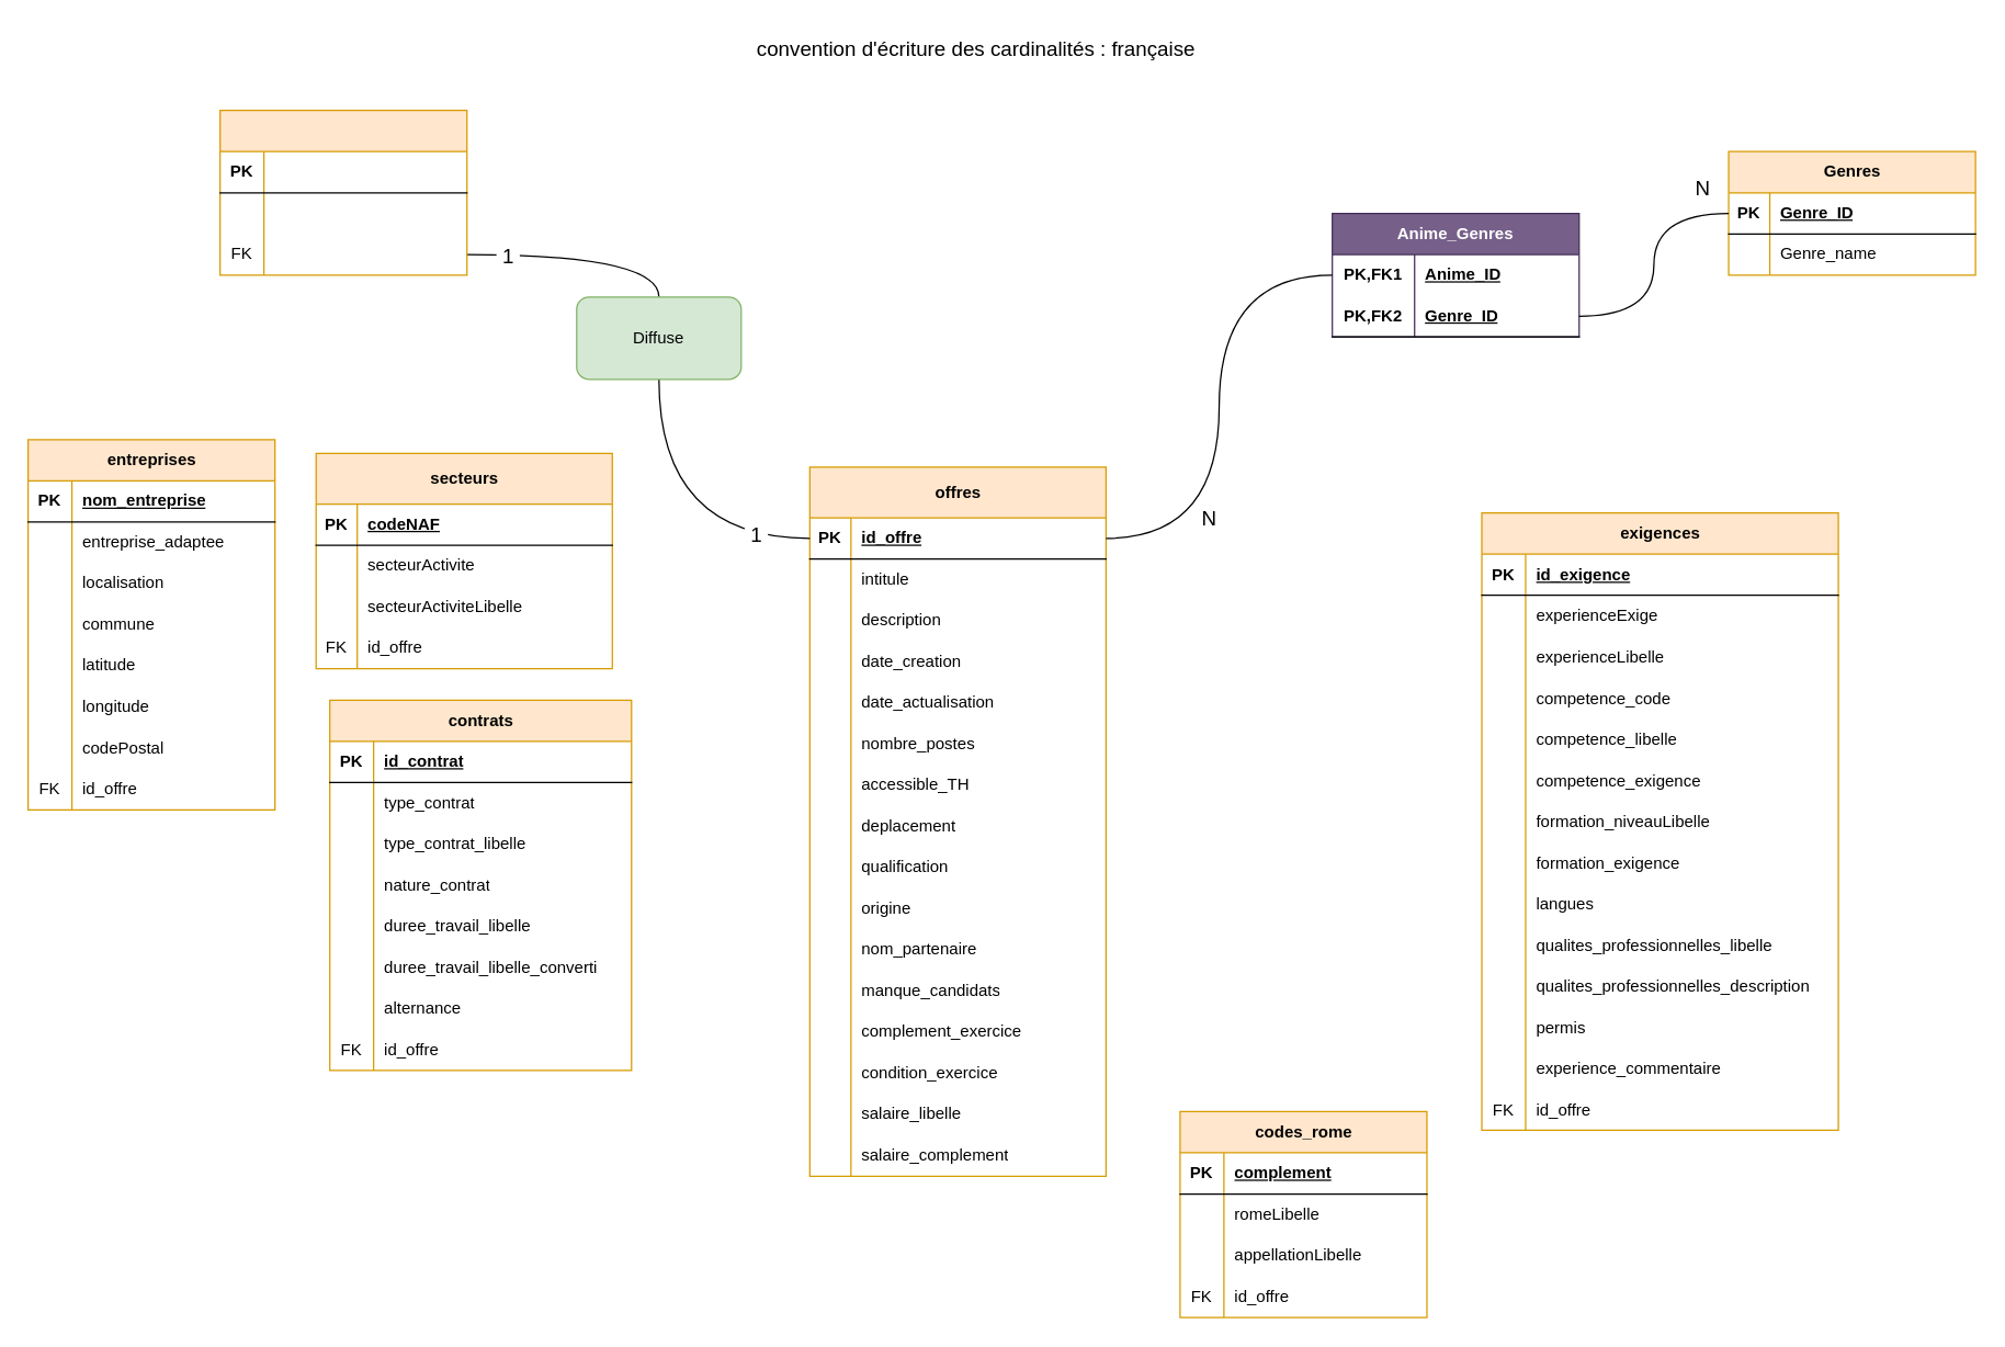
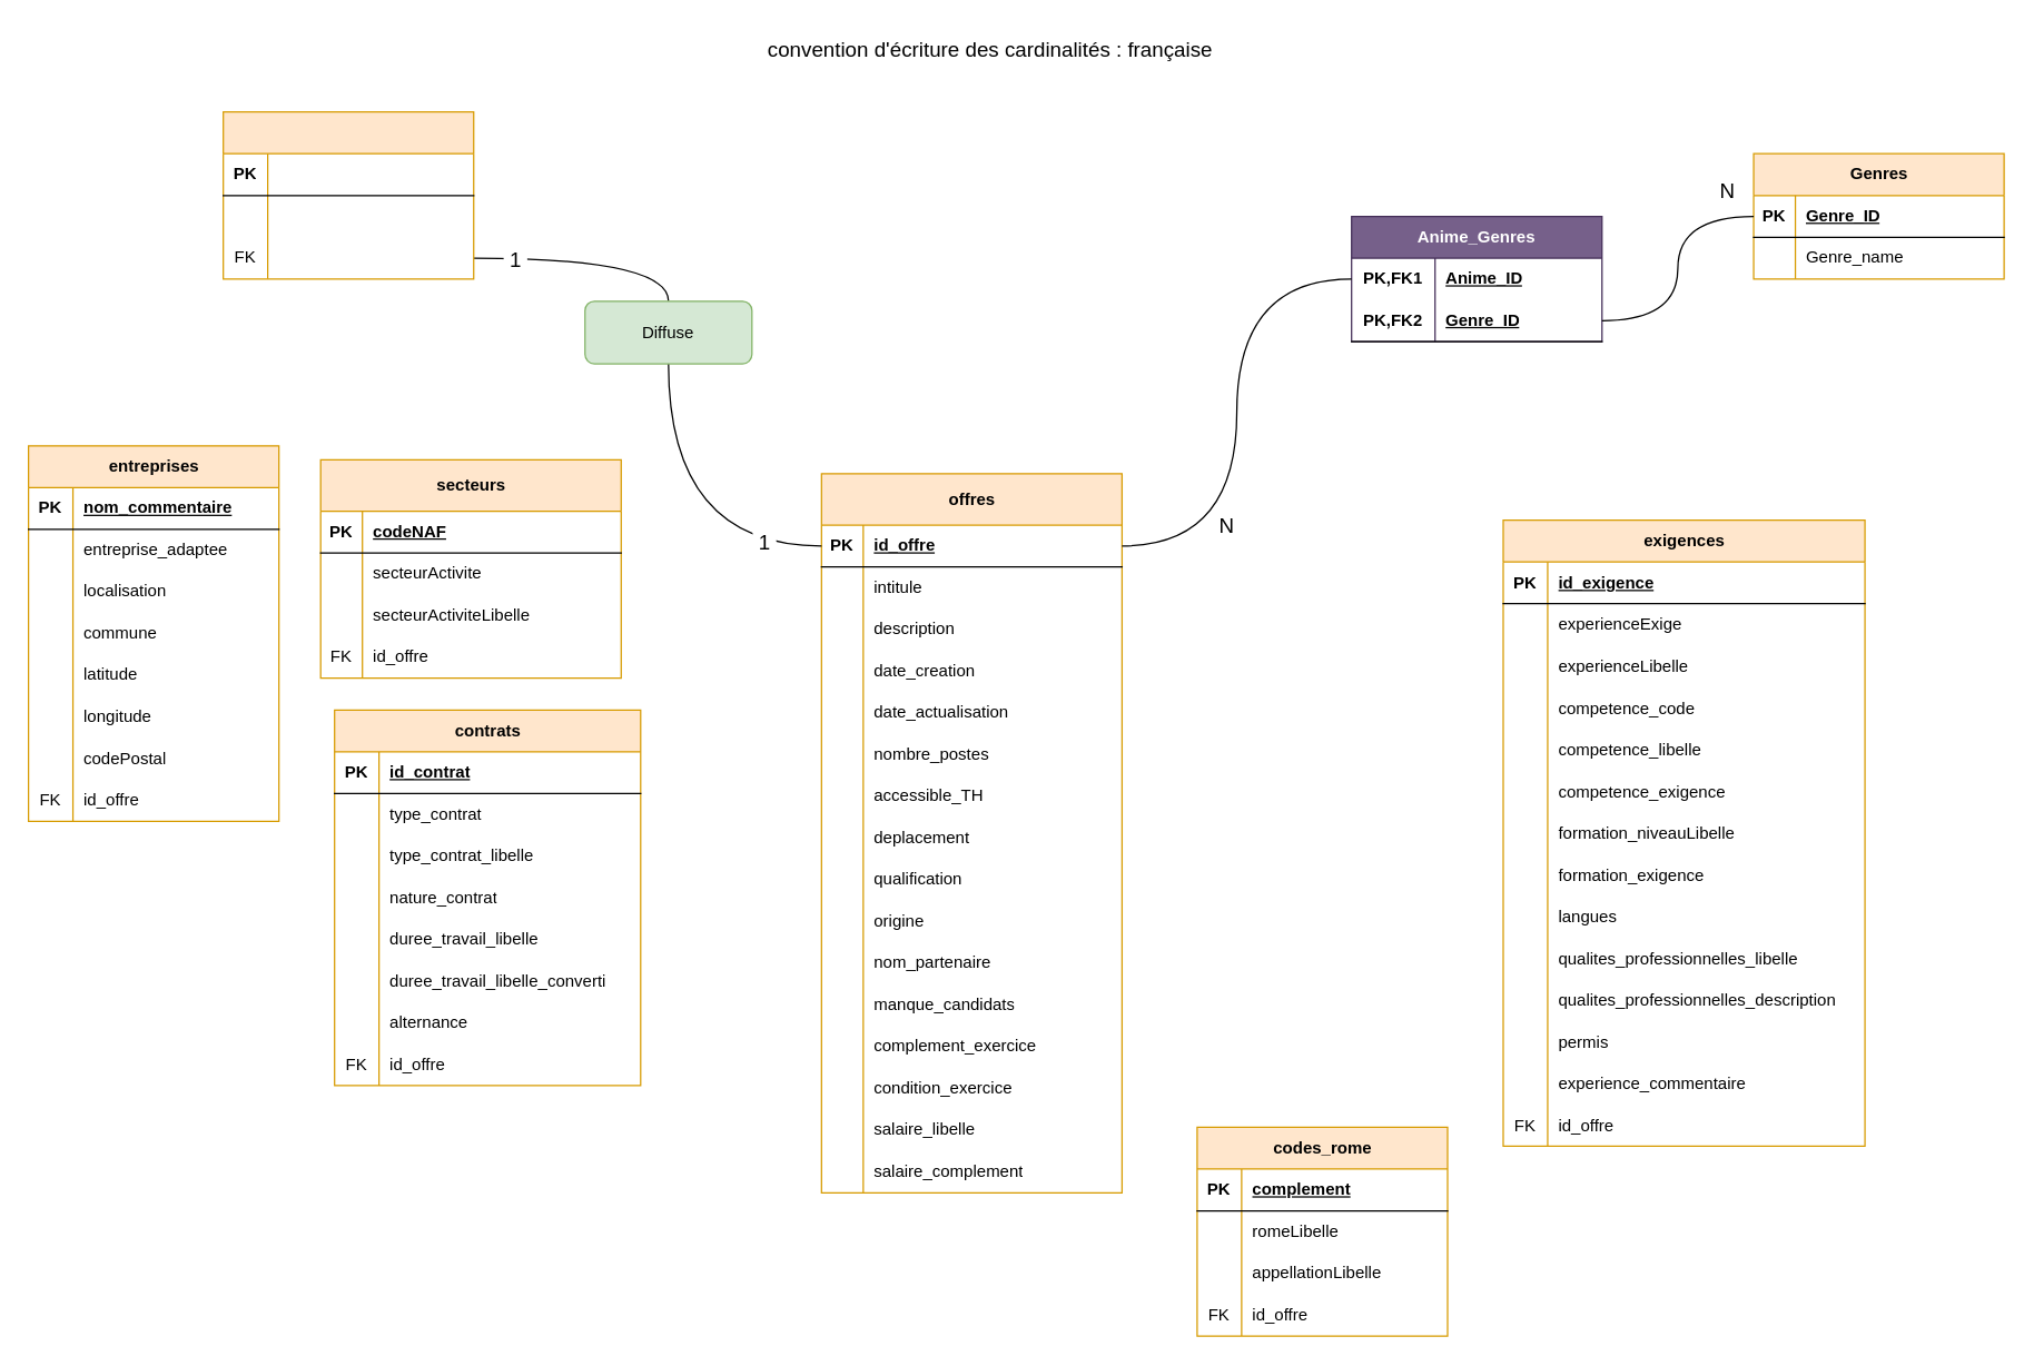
- <mxCell id="79" value="Diffuse" style="rounded=1;whiteSpace=wrap;html=1;fillColor=#d5e8d4;strokeColor=#82b366;" parent="1" vertex="1"><mxGeometry x="420" y="216" width="120" height="60" as="geometry" /></mxCell>
+ <mxCell id="79" value="Diffuse" style="rounded=1;whiteSpace=wrap;html=1;fillColor=#d5e8d4;strokeColor=#82b366;" parent="1" vertex="1"><mxGeometry x="420" y="216" width="120" height="45" as="geometry" /></mxCell>
- <mxCell id="88" value="nom_entreprise" style="shape=partialRectangle;connectable=0;fillColor=none;top=0;left=0;bottom=0;right=0;align=left;spacingLeft=6;fontStyle=5;overflow=hidden;whiteSpace=wrap;html=1;rounded=0;" vertex="1" parent="86"><mxGeometry x="31.95" width="148.05" height="30" as="geometry"><mxRectangle width="148.05" height="30" as="alternateBounds" /></mxGeometry></mxCell>
+ <mxCell id="88" value="nom_commentaire" style="shape=partialRectangle;connectable=0;fillColor=none;top=0;left=0;bottom=0;right=0;align=left;spacingLeft=6;fontStyle=5;overflow=hidden;whiteSpace=wrap;html=1;rounded=0;" vertex="1" parent="86"><mxGeometry x="31.95" width="148.05" height="30" as="geometry"><mxRectangle width="148.05" height="30" as="alternateBounds" /></mxGeometry></mxCell>
